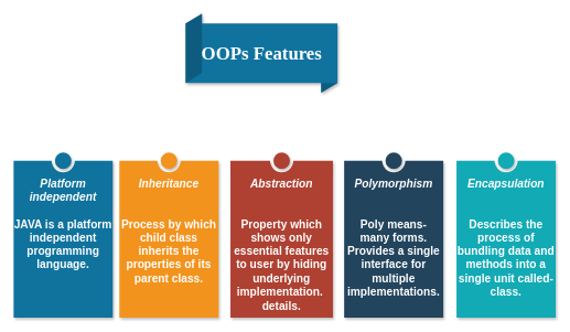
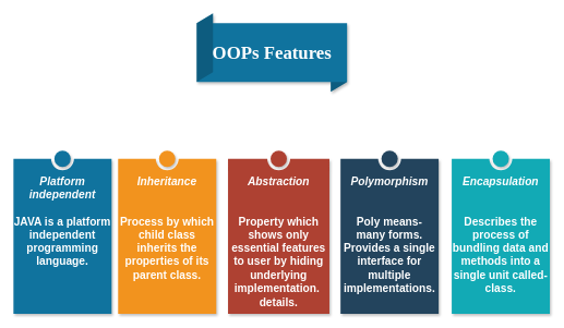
- <mxCell id="2" value="&lt;h1 style=&quot;&quot;&gt;&lt;font style=&quot;color: rgb(255, 255, 255);&quot; face=&quot;Times New Roman&quot;&gt;OOPs Features&lt;/font&gt;&lt;/h1&gt;" style="html=1;shape=mxgraph.infographic.ribbonDoubleFolded;dx=25;dy=15;fillColor=#10739E;strokeColor=none;align=center;verticalAlign=middle;fontColor=#ffffff;fontSize=14;fontStyle=1;shadow=1;" vertex="1" parent="1"><mxGeometry x="280" y="20" width="230" height="120" as="geometry" /></mxCell>
+ <mxCell id="2" value="&lt;h1 style=&quot;&quot;&gt;&lt;font style=&quot;color: rgb(255, 255, 255);&quot; face=&quot;Times New Roman&quot;&gt;OOPs Features&lt;/font&gt;&lt;/h1&gt;" style="html=1;shape=mxgraph.infographic.ribbonDoubleFolded;dx=25;dy=15;fillColor=#10739E;strokeColor=none;align=center;verticalAlign=middle;fontColor=#ffffff;fontSize=14;fontStyle=1;shadow=1;" vertex="1" parent="1"><mxGeometry x="300" y="20" width="230" height="120" as="geometry" /></mxCell>
